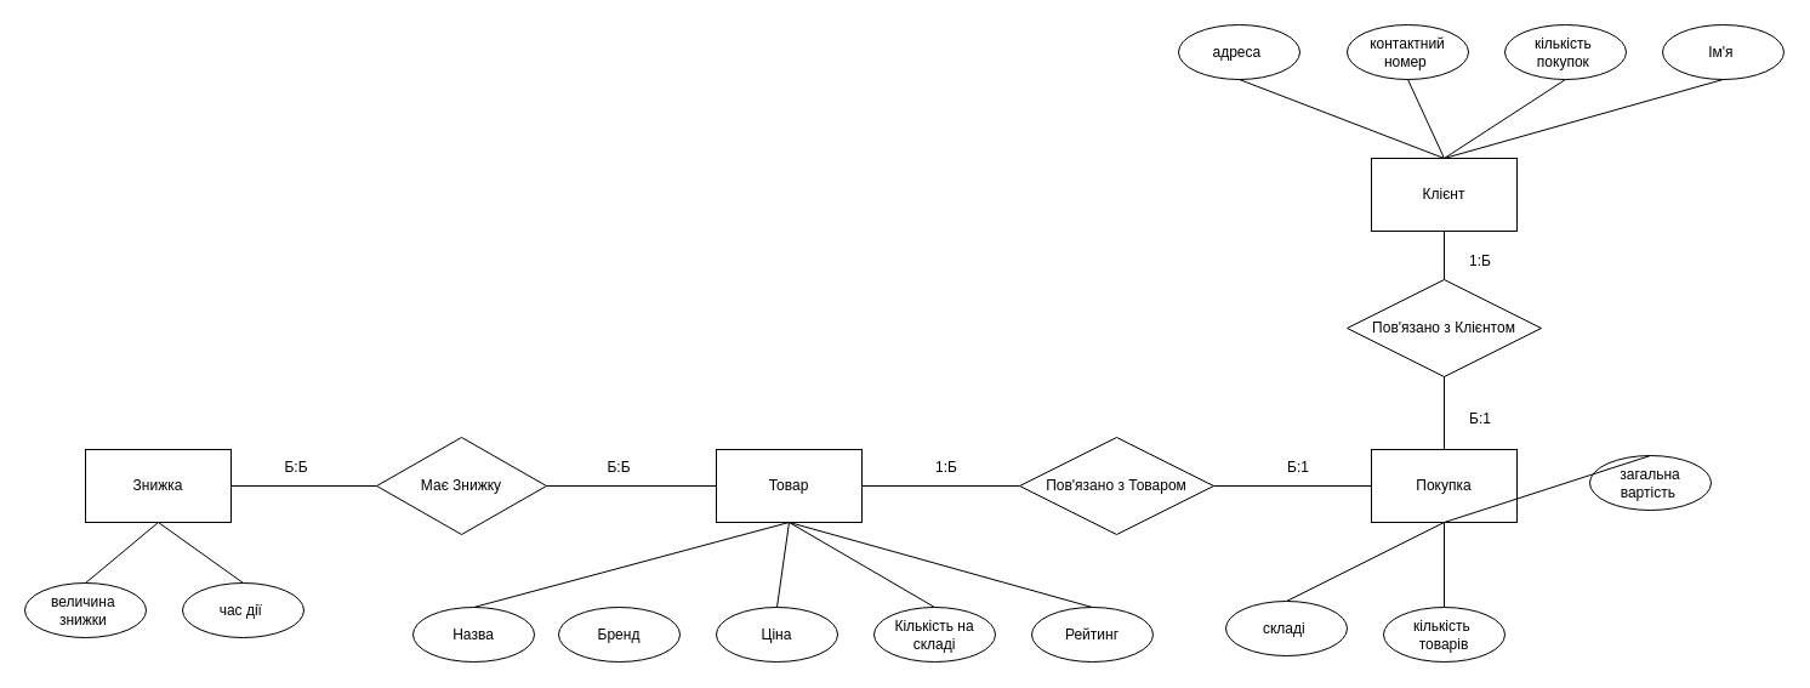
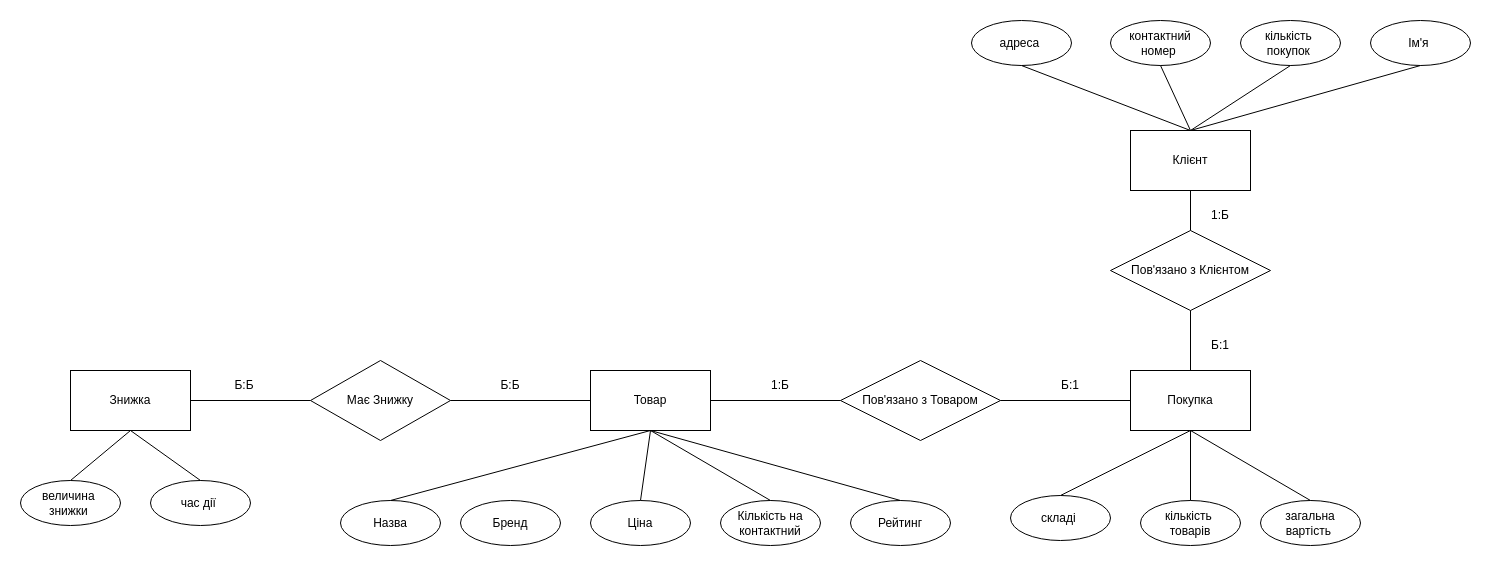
- <mxCell id="28" value="загальна вартість&amp;nbsp;" style="ellipse;whiteSpace=wrap;html=1;" vertex="1" parent="1"><mxGeometry x="1310" y="375" width="100" height="45" as="geometry" /></mxCell>
+ <mxCell id="28" value="загальна вартість&amp;nbsp;" style="ellipse;whiteSpace=wrap;html=1;" vertex="1" parent="1"><mxGeometry x="1260" y="500" width="100" height="45" as="geometry" /></mxCell>
- <mxCell id="8" value="Кількість на складі" style="ellipse;whiteSpace=wrap;html=1;" vertex="1" parent="1"><mxGeometry x="720" y="500" width="100" height="45" as="geometry" /></mxCell>
+ <mxCell id="8" value="Кількість на контактний" style="ellipse;whiteSpace=wrap;html=1;" vertex="1" parent="1"><mxGeometry x="720" y="500" width="100" height="45" as="geometry" /></mxCell>
